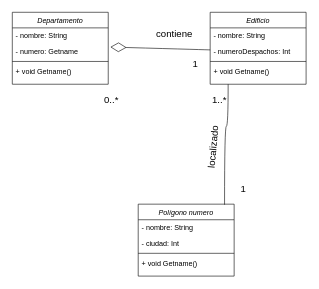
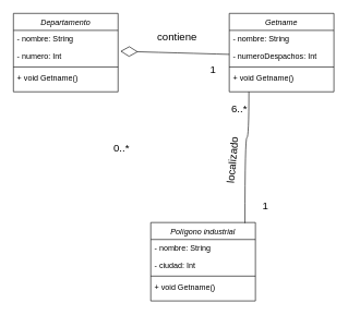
- <mxCell id="7" value="Edificio" style="swimlane;fontStyle=2;align=center;verticalAlign=top;childLayout=stackLayout;horizontal=1;startSize=26;horizontalStack=0;resizeParent=1;resizeLast=0;collapsible=1;marginBottom=0;rounded=0;shadow=0;strokeWidth=1;" vertex="1" parent="1"><mxGeometry x="350" y="20" width="160" height="120" as="geometry"><mxRectangle x="230" y="140" width="160" height="26" as="alternateBounds" /></mxGeometry></mxCell>
+ <mxCell id="7" value="Getname" style="swimlane;fontStyle=2;align=center;verticalAlign=top;childLayout=stackLayout;horizontal=1;startSize=26;horizontalStack=0;resizeParent=1;resizeLast=0;collapsible=1;marginBottom=0;rounded=0;shadow=0;strokeWidth=1;" vertex="1" parent="1"><mxGeometry x="350" y="20" width="160" height="120" as="geometry"><mxRectangle x="230" y="140" width="160" height="26" as="alternateBounds" /></mxGeometry></mxCell>
- <mxCell id="13" value="contiene" style="text;html=1;align=center;verticalAlign=middle;resizable=0;points=[];autosize=1;strokeColor=none;fillColor=none;fontSize=16;" vertex="1" parent="1"><mxGeometry x="250" y="40" width="80" height="30" as="geometry" /></mxCell>
+ <mxCell id="13" value="contiene" style="text;html=1;align=center;verticalAlign=middle;resizable=0;points=[];autosize=1;strokeColor=none;fillColor=none;fontSize=16;" vertex="1" parent="1"><mxGeometry x="230" y="40" width="80" height="30" as="geometry" /></mxCell>
- <mxCell id="4" value="- numero: Getname" style="text;align=left;verticalAlign=top;spacingLeft=4;spacingRight=4;overflow=hidden;rotatable=0;points=[[0,0.5],[1,0.5]];portConstraint=eastwest;rounded=0;shadow=0;html=0;" parent="2" vertex="1"><mxGeometry y="52" width="160" height="26" as="geometry" /></mxCell>
+ <mxCell id="4" value="- numero: Int" style="text;align=left;verticalAlign=top;spacingLeft=4;spacingRight=4;overflow=hidden;rotatable=0;points=[[0,0.5],[1,0.5]];portConstraint=eastwest;rounded=0;shadow=0;html=0;" parent="2" vertex="1"><mxGeometry y="52" width="160" height="26" as="geometry" /></mxCell>
- <mxCell id="25" value="0..*" style="text;html=1;align=center;verticalAlign=middle;resizable=0;points=[];autosize=1;strokeColor=none;fillColor=none;fontSize=16;" vertex="1" parent="1"><mxGeometry x="160" y="150" width="50" height="30" as="geometry" /></mxCell>
+ <mxCell id="25" value="0..*" style="text;html=1;align=center;verticalAlign=middle;resizable=0;points=[];autosize=1;strokeColor=none;fillColor=none;fontSize=16;" vertex="1" parent="1"><mxGeometry x="160" y="210" width="50" height="30" as="geometry" /></mxCell>
- <mxCell id="23" value="1..*" style="text;html=1;align=center;verticalAlign=middle;resizable=0;points=[];autosize=1;strokeColor=none;fillColor=none;fontSize=16;" vertex="1" parent="1"><mxGeometry x="340" y="150" width="50" height="30" as="geometry" /></mxCell>
+ <mxCell id="23" value="6..*" style="text;html=1;align=center;verticalAlign=middle;resizable=0;points=[];autosize=1;strokeColor=none;fillColor=none;fontSize=16;" vertex="1" parent="1"><mxGeometry x="340" y="150" width="50" height="30" as="geometry" /></mxCell>
- <mxCell id="16" value="Polígono numero" style="swimlane;fontStyle=2;align=center;verticalAlign=top;childLayout=stackLayout;horizontal=1;startSize=26;horizontalStack=0;resizeParent=1;resizeLast=0;collapsible=1;marginBottom=0;rounded=0;shadow=0;strokeWidth=1;" vertex="1" parent="1"><mxGeometry x="230" y="340" width="160" height="120" as="geometry"><mxRectangle x="230" y="140" width="160" height="26" as="alternateBounds" /></mxGeometry></mxCell>
+ <mxCell id="16" value="Polígono industrial" style="swimlane;fontStyle=2;align=center;verticalAlign=top;childLayout=stackLayout;horizontal=1;startSize=26;horizontalStack=0;resizeParent=1;resizeLast=0;collapsible=1;marginBottom=0;rounded=0;shadow=0;strokeWidth=1;" vertex="1" parent="1"><mxGeometry x="230" y="340" width="160" height="120" as="geometry"><mxRectangle x="230" y="140" width="160" height="26" as="alternateBounds" /></mxGeometry></mxCell>
